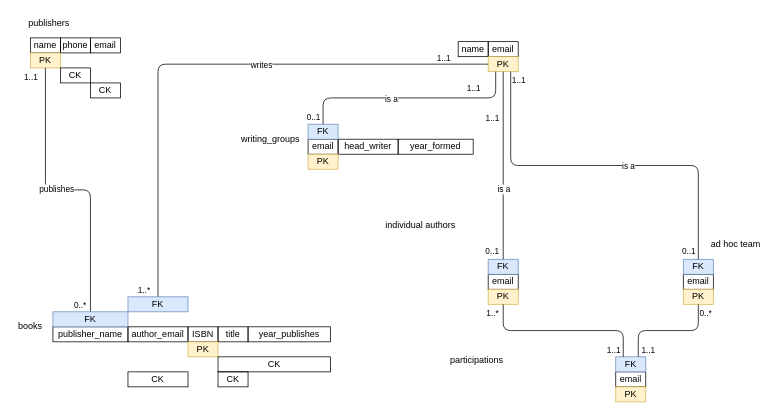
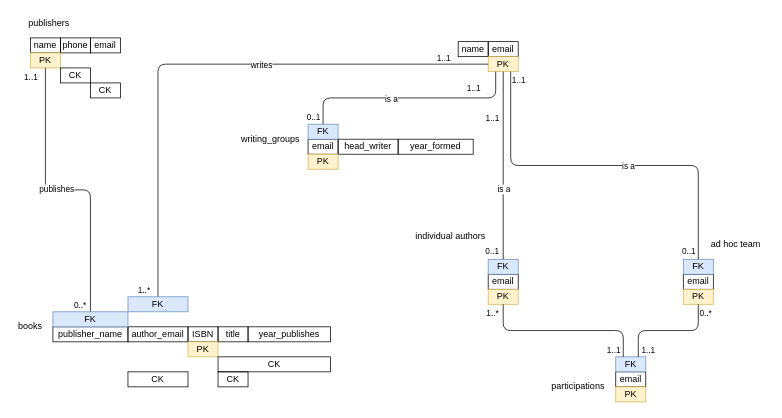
- <mxCell id="6" value="individual authors" style="text;html=1;strokeColor=none;fillColor=none;align=center;verticalAlign=middle;whiteSpace=wrap;rounded=0;" vertex="1" parent="1"><mxGeometry x="500" y="290" width="120" height="20" as="geometry" /></mxCell>
+ <mxCell id="6" value="individual authors" style="text;html=1;strokeColor=none;fillColor=none;align=center;verticalAlign=middle;whiteSpace=wrap;rounded=0;" vertex="1" parent="1"><mxGeometry x="540" y="305" width="120" height="20" as="geometry" /></mxCell>
- <mxCell id="61" value="participations" style="text;html=1;strokeColor=none;fillColor=none;align=center;verticalAlign=middle;whiteSpace=wrap;rounded=0;" vertex="1" parent="1"><mxGeometry x="595" y="470" width="80" height="20" as="geometry" /></mxCell>
+ <mxCell id="61" value="participations" style="text;html=1;strokeColor=none;fillColor=none;align=center;verticalAlign=middle;whiteSpace=wrap;rounded=0;" vertex="1" parent="1"><mxGeometry x="730" y="505" width="80" height="20" as="geometry" /></mxCell>
